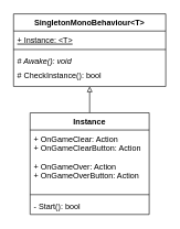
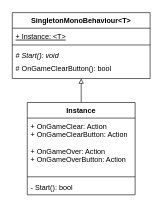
- <mxCell id="10" value="# Awake(): void" style="text;strokeColor=none;fillColor=none;align=left;verticalAlign=top;spacingLeft=4;spacingRight=4;overflow=hidden;rotatable=0;points=[[0,0.5],[1,0.5]];portConstraint=eastwest;fontStyle=2;horizontal=1;labelBackgroundColor=none;" vertex="1" parent="7"><mxGeometry y="58" width="230" height="22" as="geometry" /></mxCell>
+ <mxCell id="10" value="# Start(): void" style="text;strokeColor=none;fillColor=none;align=left;verticalAlign=top;spacingLeft=4;spacingRight=4;overflow=hidden;rotatable=0;points=[[0,0.5],[1,0.5]];portConstraint=eastwest;fontStyle=2;horizontal=1;labelBackgroundColor=none;" vertex="1" parent="7"><mxGeometry y="58" width="230" height="22" as="geometry" /></mxCell>
- <mxCell id="11" value="# CheckInstance(): bool" style="text;strokeColor=none;fillColor=none;align=left;verticalAlign=top;spacingLeft=4;spacingRight=4;overflow=hidden;rotatable=0;points=[[0,0.5],[1,0.5]];portConstraint=eastwest;fontStyle=0;horizontal=1;labelBackgroundColor=none;" vertex="1" parent="7"><mxGeometry y="80" width="230" height="30" as="geometry" /></mxCell>
+ <mxCell id="11" value="# OnGameClearButton(): bool" style="text;strokeColor=none;fillColor=none;align=left;verticalAlign=top;spacingLeft=4;spacingRight=4;overflow=hidden;rotatable=0;points=[[0,0.5],[1,0.5]];portConstraint=eastwest;fontStyle=0;horizontal=1;labelBackgroundColor=none;" vertex="1" parent="7"><mxGeometry y="80" width="230" height="30" as="geometry" /></mxCell>
